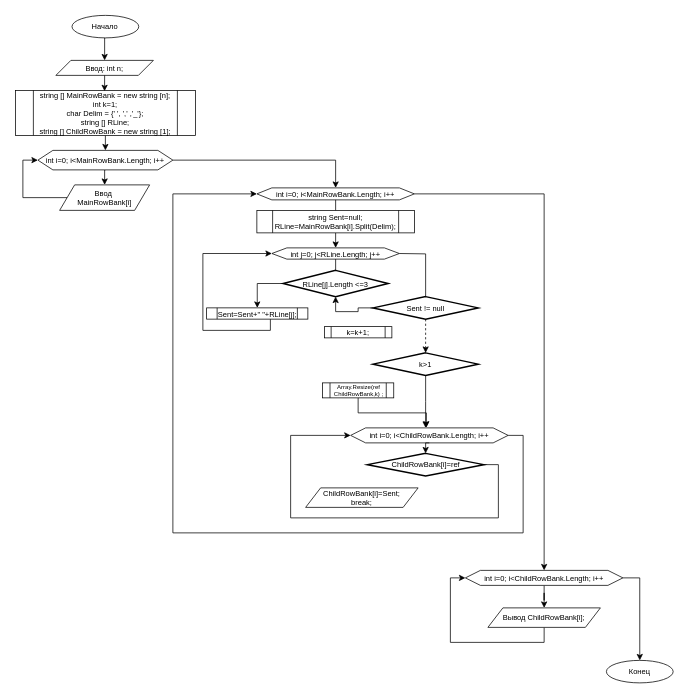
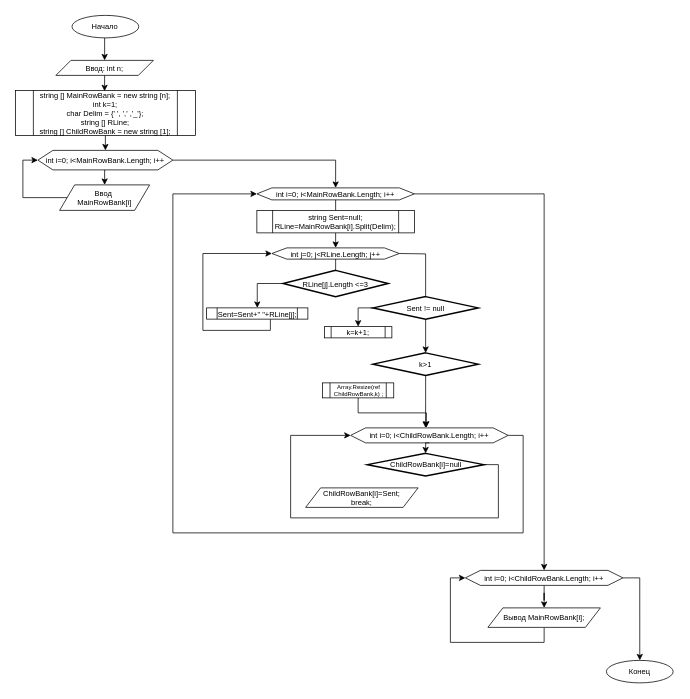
- <mxCell id="25" style="edgeStyle=orthogonalEdgeStyle;rounded=0;orthogonalLoop=1;jettySize=auto;html=1;exitX=0;exitY=0.5;exitDx=0;exitDy=0;exitPerimeter=0;fontSize=10;" edge="1" parent="1" source="26" target="21"><mxGeometry relative="1" as="geometry" /></mxCell>
+ <mxCell id="25" style="edgeStyle=orthogonalEdgeStyle;rounded=0;orthogonalLoop=1;jettySize=auto;html=1;exitX=0;exitY=0.5;exitDx=0;exitDy=0;exitPerimeter=0;entryX=0.5;entryY=0;entryDx=0;entryDy=0;fontSize=10;" edge="1" parent="1" source="26" target="27"><mxGeometry relative="1" as="geometry" /></mxCell>
- <mxCell id="35" style="edgeStyle=orthogonalEdgeStyle;rounded=0;orthogonalLoop=1;jettySize=auto;html=1;exitX=0.5;exitY=1;exitDx=0;exitDy=0;exitPerimeter=0;entryX=0.5;entryY=0;entryDx=0;entryDy=0;entryPerimeter=0;dashed=1;" edge="1" parent="1" source="26" target="29"><mxGeometry relative="1" as="geometry" /></mxCell>
+ <mxCell id="35" style="edgeStyle=orthogonalEdgeStyle;rounded=0;orthogonalLoop=1;jettySize=auto;html=1;exitX=0.5;exitY=1;exitDx=0;exitDy=0;exitPerimeter=0;entryX=0.5;entryY=0;entryDx=0;entryDy=0;entryPerimeter=0;" edge="1" parent="1" source="26" target="29"><mxGeometry relative="1" as="geometry" /></mxCell>
- <mxCell id="38" value="ChildRowBank[i]=ref" style="strokeWidth=2;html=1;shape=mxgraph.flowchart.decision;whiteSpace=wrap;fontSize=10;" vertex="1" parent="1"><mxGeometry x="489.5" y="604" width="155" height="30" as="geometry" /></mxCell>
+ <mxCell id="38" value="ChildRowBank[i]=null" style="strokeWidth=2;html=1;shape=mxgraph.flowchart.decision;whiteSpace=wrap;fontSize=10;" vertex="1" parent="1"><mxGeometry x="489.5" y="604" width="155" height="30" as="geometry" /></mxCell>
- <mxCell id="44" value="&lt;div style=&quot;font-size: 10px;&quot;&gt;Вывод ChildRowBank[i];&lt;/div&gt;" style="shape=parallelogram;perimeter=parallelogramPerimeter;whiteSpace=wrap;html=1;fixedSize=1;fontSize=10;" vertex="1" parent="1"><mxGeometry x="650.04" y="810" width="150" height="26" as="geometry" /></mxCell>
+ <mxCell id="44" value="&lt;div style=&quot;font-size: 10px;&quot;&gt;Вывод MainRowBank[i];&lt;/div&gt;" style="shape=parallelogram;perimeter=parallelogramPerimeter;whiteSpace=wrap;html=1;fixedSize=1;fontSize=10;" vertex="1" parent="1"><mxGeometry x="650.04" y="810" width="150" height="26" as="geometry" /></mxCell>
